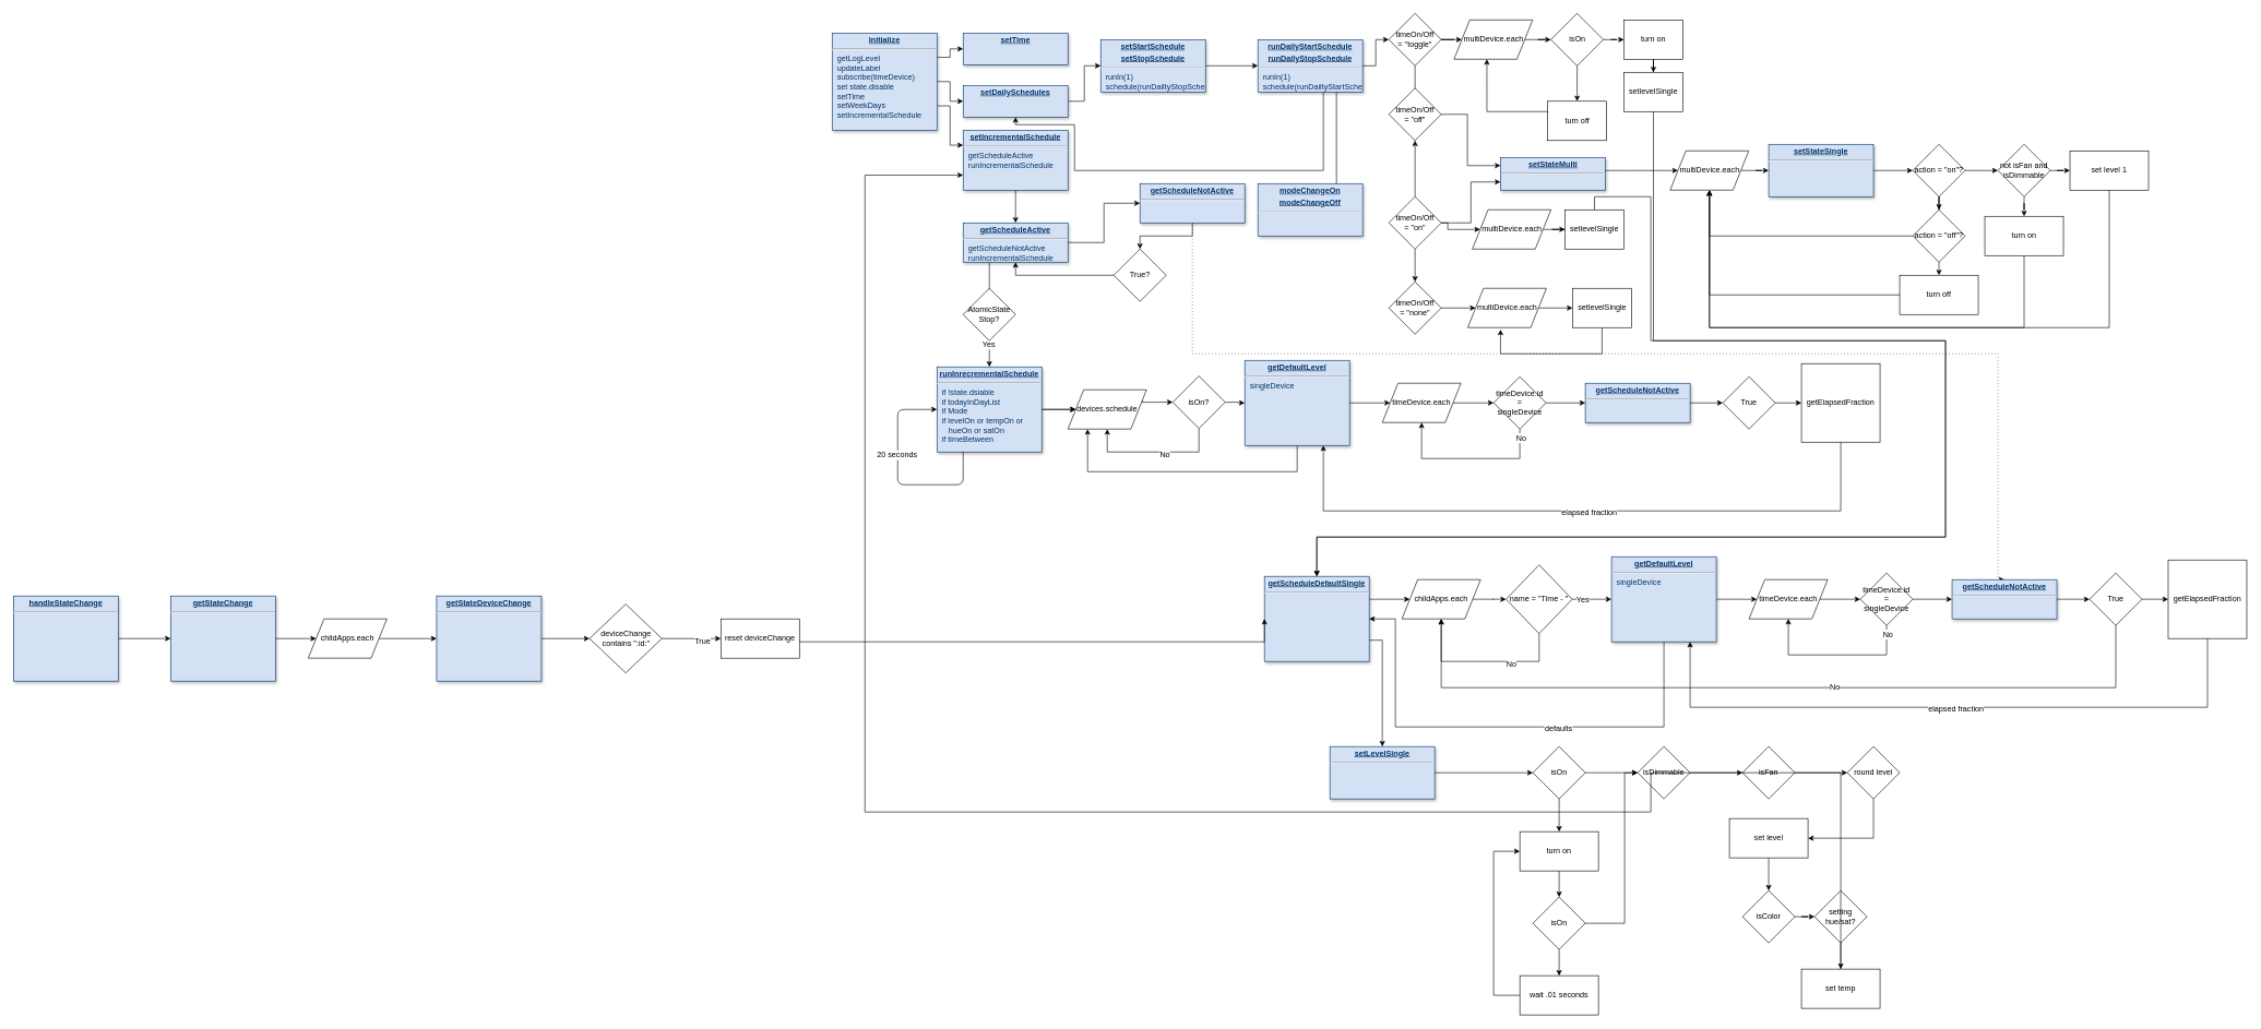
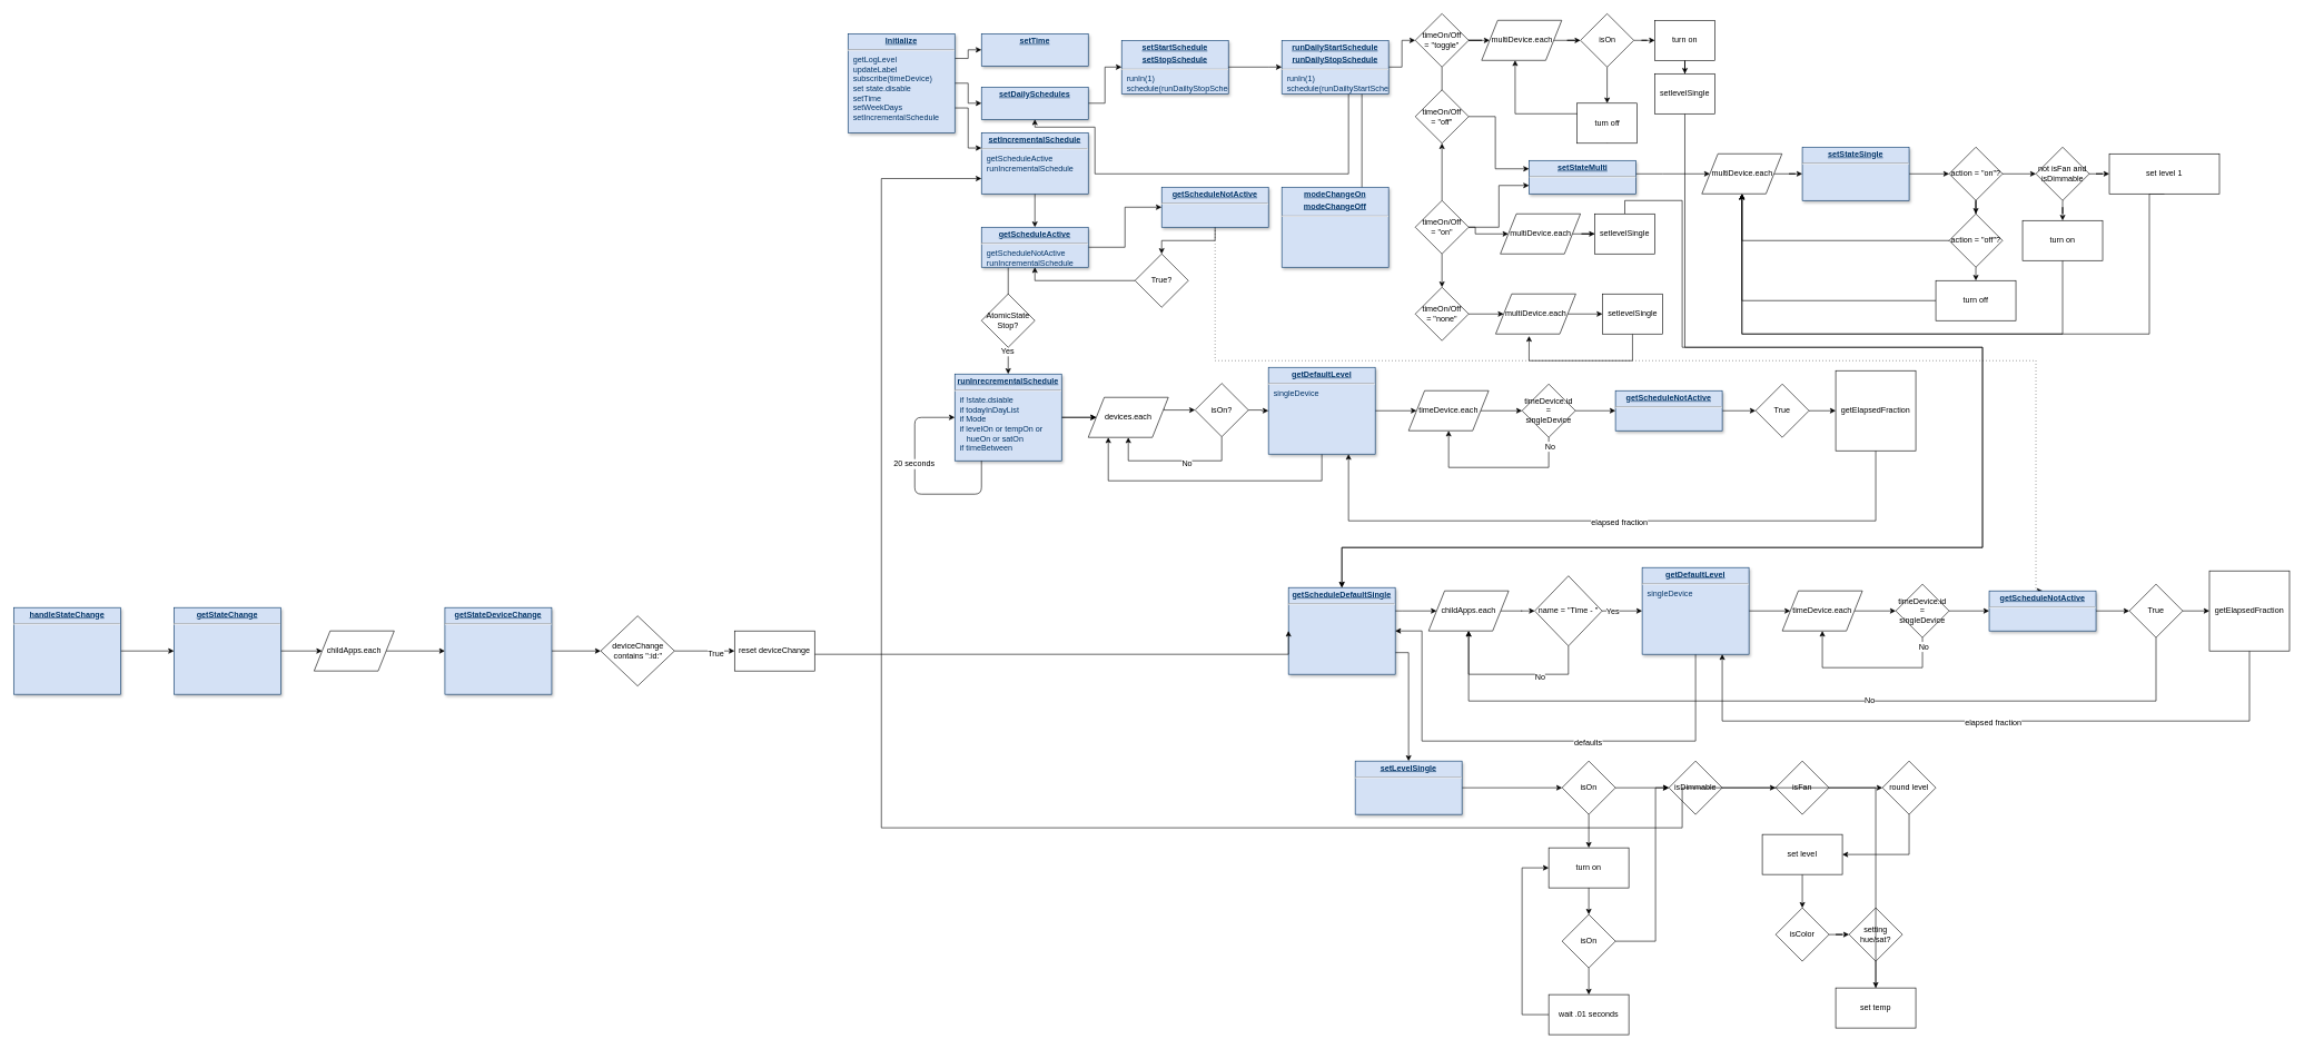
- <mxCell id="111" value="set level 1" style="rounded=0;whiteSpace=wrap;html=1;" parent="1" vertex="1"><mxGeometry x="3160" y="230" width="120" height="60" as="geometry" /></mxCell>
+ <mxCell id="111" value="set level 1" style="rounded=0;whiteSpace=wrap;html=1;" parent="1" vertex="1"><mxGeometry x="3160" y="230" width="165" height="60" as="geometry" /></mxCell>
- <mxCell id="7" value="&lt;p style=&quot;margin: 0px ; margin-top: 4px ; text-align: center ; text-decoration: underline&quot;&gt;&lt;b&gt;modeChangeOn&lt;/b&gt;&lt;/p&gt;&lt;p style=&quot;margin: 0px ; margin-top: 4px ; text-align: center ; text-decoration: underline&quot;&gt;&lt;b&gt;modeChangeOff&lt;/b&gt;&lt;/p&gt;&lt;hr&gt;&lt;p style=&quot;margin: 0px ; margin-left: 8px&quot;&gt;&lt;br&gt;&lt;/p&gt;" style="verticalAlign=top;align=left;overflow=fill;fontSize=12;fontFamily=Helvetica;html=1;strokeColor=#003366;shadow=1;fillColor=#D4E1F5;fontColor=#003366" parent="1" vertex="1"><mxGeometry x="1920" y="280" width="160" height="80" as="geometry" /></mxCell>
+ <mxCell id="7" value="&lt;p style=&quot;margin: 0px ; margin-top: 4px ; text-align: center ; text-decoration: underline&quot;&gt;&lt;b&gt;modeChangeOn&lt;/b&gt;&lt;/p&gt;&lt;p style=&quot;margin: 0px ; margin-top: 4px ; text-align: center ; text-decoration: underline&quot;&gt;&lt;b&gt;modeChangeOff&lt;/b&gt;&lt;/p&gt;&lt;hr&gt;&lt;p style=&quot;margin: 0px ; margin-left: 8px&quot;&gt;&lt;br&gt;&lt;/p&gt;" style="verticalAlign=top;align=left;overflow=fill;fontSize=12;fontFamily=Helvetica;html=1;strokeColor=#003366;shadow=1;fillColor=#D4E1F5;fontColor=#003366" parent="1" vertex="1"><mxGeometry x="1920" y="280" width="160" height="120" as="geometry" /></mxCell>
- <mxCell id="44" value="devices.schedule" style="shape=parallelogram;perimeter=parallelogramPerimeter;whiteSpace=wrap;html=1;" parent="1" vertex="1"><mxGeometry x="1630" y="595" width="120" height="60" as="geometry" /></mxCell>
+ <mxCell id="44" value="devices.each" style="shape=parallelogram;perimeter=parallelogramPerimeter;whiteSpace=wrap;html=1;" parent="1" vertex="1"><mxGeometry x="1630" y="595" width="120" height="60" as="geometry" /></mxCell>
